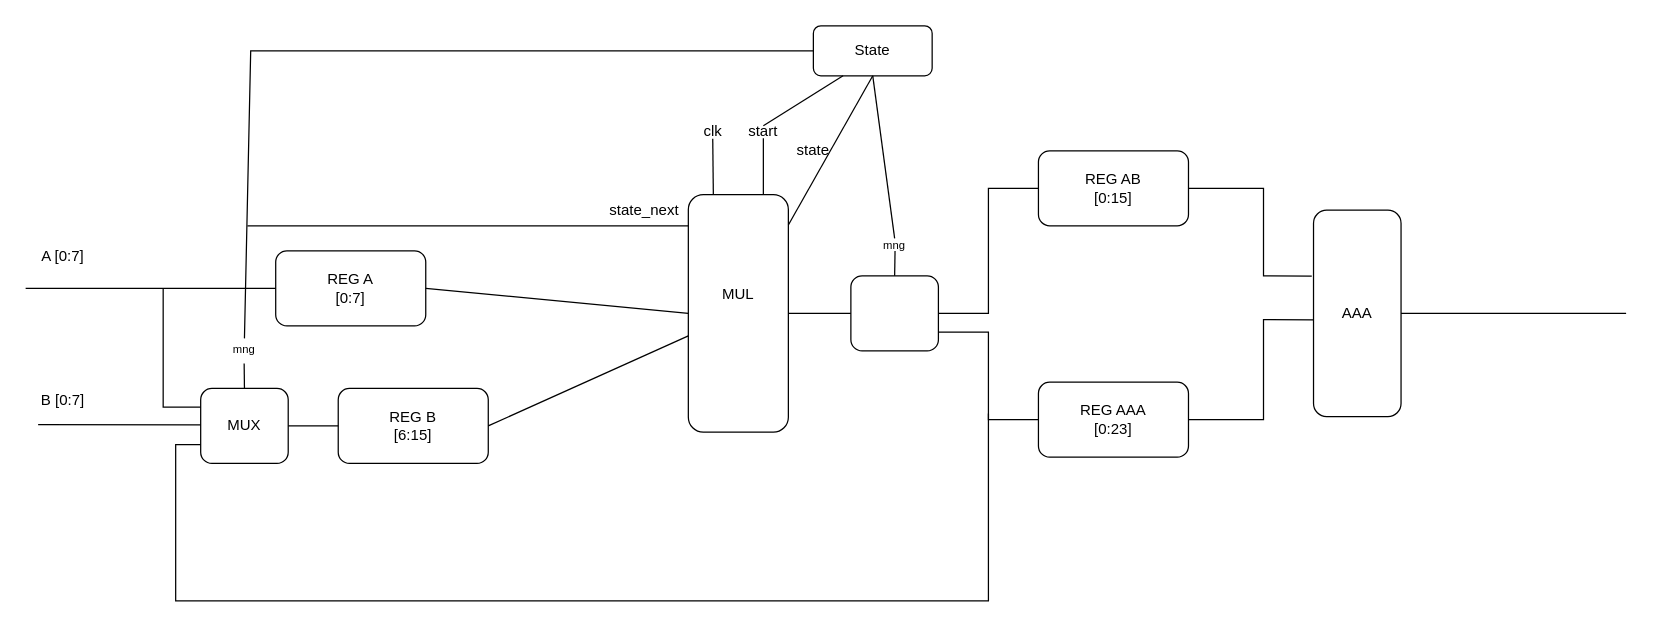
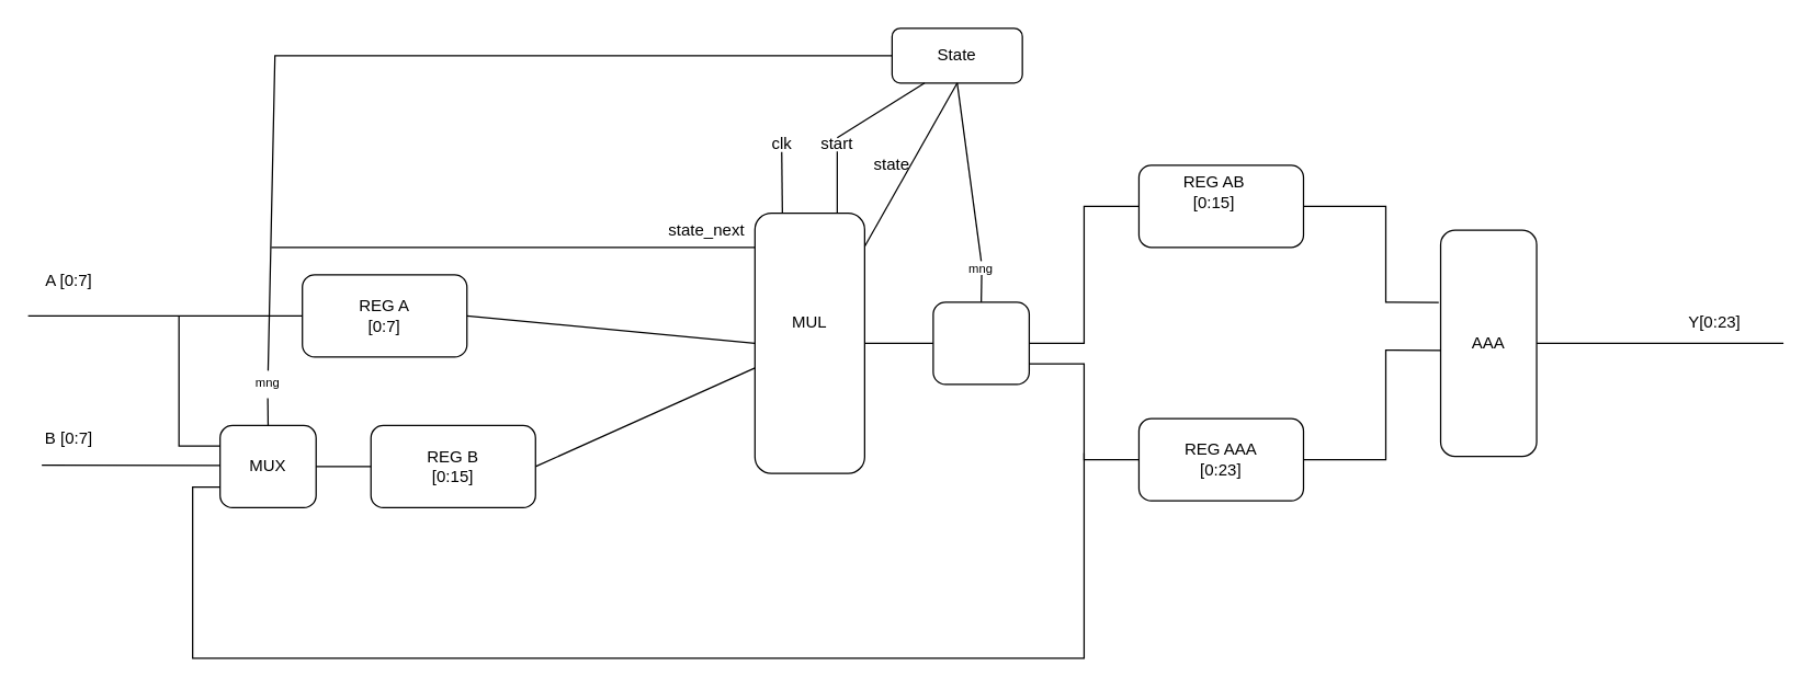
- <mxCell id="38" value="REG AB&lt;br&gt;[0:15]" style="text;html=1;align=center;verticalAlign=middle;whiteSpace=wrap;rounded=0;" parent="1" vertex="1"><mxGeometry x="860" y="135" width="60" height="30" as="geometry" /></mxCell>
+ <mxCell id="38" value="REG AB&lt;br&gt;[0:15]" style="text;html=1;align=center;verticalAlign=middle;whiteSpace=wrap;rounded=0;" parent="1" vertex="1"><mxGeometry x="855" y="125" width="60" height="30" as="geometry" /></mxCell>
+ <mxCell id="40" value="Y[0:23]" style="text;html=1;align=center;verticalAlign=middle;whiteSpace=wrap;rounded=0;" parent="1" vertex="1"><mxGeometry x="1220" y="220" width="60" height="30" as="geometry" /></mxCell>
- <mxCell id="34" value="REG B&lt;br&gt;[6:15]" style="text;html=1;align=center;verticalAlign=middle;whiteSpace=wrap;rounded=0;" parent="1" vertex="1"><mxGeometry x="300" y="325" width="60" height="30" as="geometry" /></mxCell>
+ <mxCell id="34" value="REG B&lt;br&gt;[0:15]" style="text;html=1;align=center;verticalAlign=middle;whiteSpace=wrap;rounded=0;" parent="1" vertex="1"><mxGeometry x="300" y="325" width="60" height="30" as="geometry" /></mxCell>
